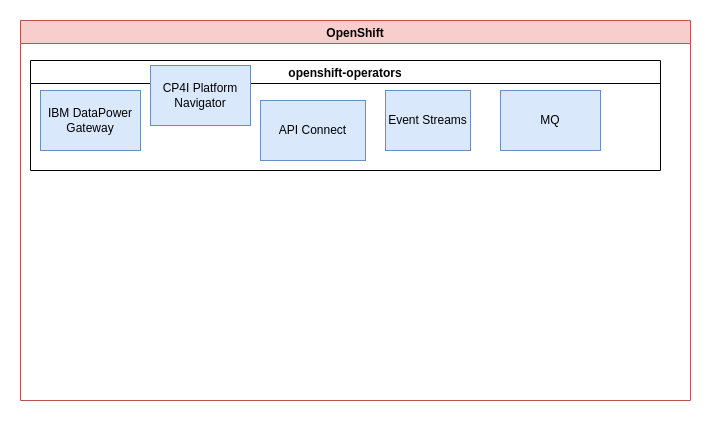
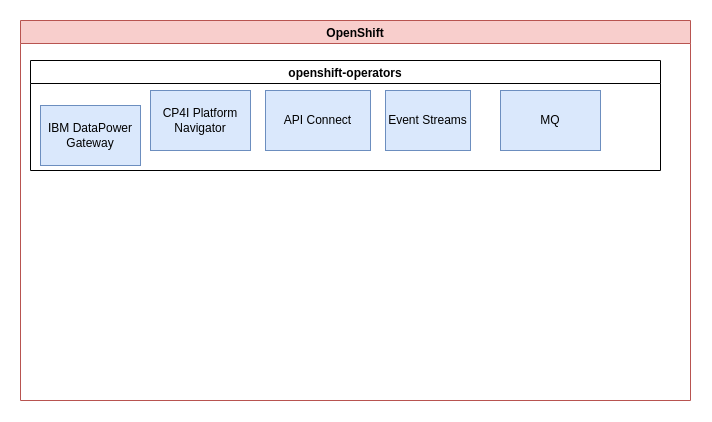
- <mxCell id="5" value="CP4I Platform Navigator" style="rounded=0;whiteSpace=wrap;html=1;fillColor=#dae8fc;strokeColor=#6c8ebf;" vertex="1" parent="3"><mxGeometry x="120" y="5" width="100" height="60" as="geometry" /></mxCell>
+ <mxCell id="5" value="CP4I Platform Navigator" style="rounded=0;whiteSpace=wrap;html=1;fillColor=#dae8fc;strokeColor=#6c8ebf;" vertex="1" parent="3"><mxGeometry x="120" y="30" width="100" height="60" as="geometry" /></mxCell>
- <mxCell id="4" value="IBM DataPower Gateway" style="rounded=0;whiteSpace=wrap;html=1;fillColor=#dae8fc;strokeColor=#6c8ebf;" vertex="1" parent="3"><mxGeometry x="10" y="30" width="100" height="60" as="geometry" /></mxCell>
+ <mxCell id="4" value="IBM DataPower Gateway" style="rounded=0;whiteSpace=wrap;html=1;fillColor=#dae8fc;strokeColor=#6c8ebf;" vertex="1" parent="3"><mxGeometry x="10" y="45" width="100" height="60" as="geometry" /></mxCell>
- <mxCell id="6" value="API Connect" style="rounded=0;whiteSpace=wrap;html=1;fillColor=#dae8fc;strokeColor=#6c8ebf;" vertex="1" parent="3"><mxGeometry x="230" y="40" width="105" height="60" as="geometry" /></mxCell>
+ <mxCell id="6" value="API Connect" style="rounded=0;whiteSpace=wrap;html=1;fillColor=#dae8fc;strokeColor=#6c8ebf;" vertex="1" parent="3"><mxGeometry x="235" y="30" width="105" height="60" as="geometry" /></mxCell>
